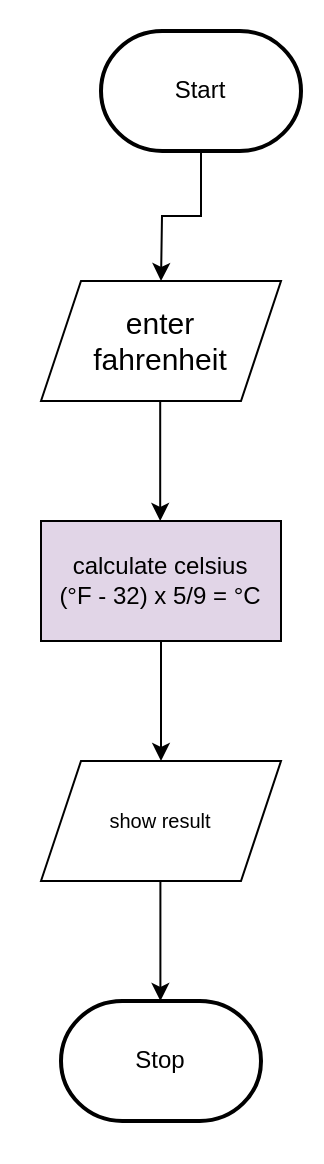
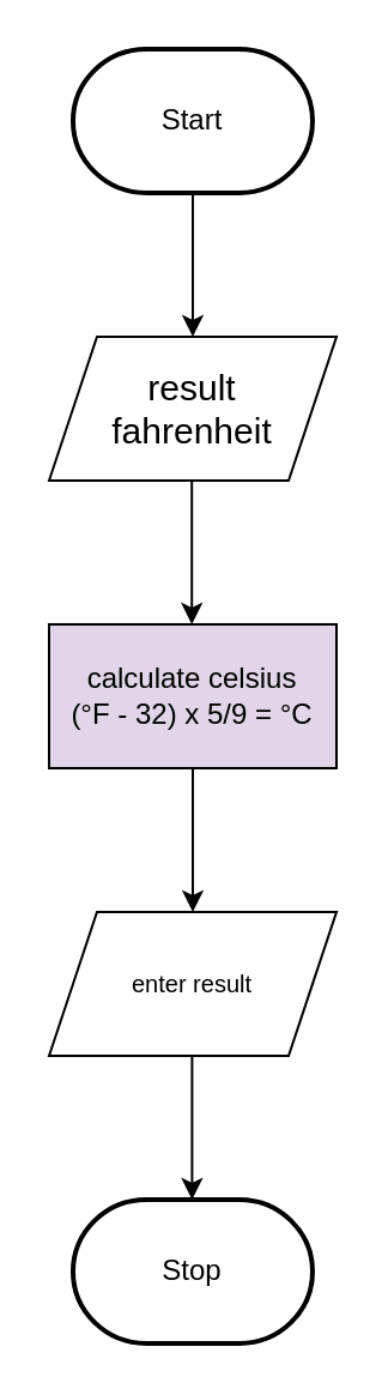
- <mxCell id="3" value="Start" style="strokeWidth=2;html=1;shape=mxgraph.flowchart.terminator;whiteSpace=wrap;" vertex="1" parent="1"><mxGeometry x="50" y="15" width="100" height="60" as="geometry" /></mxCell>
+ <mxCell id="3" value="Start" style="strokeWidth=2;html=1;shape=mxgraph.flowchart.terminator;whiteSpace=wrap;" vertex="1" parent="1"><mxGeometry x="30" y="20" width="100" height="60" as="geometry" /></mxCell>
- <mxCell id="9" value="&lt;font style=&quot;font-size: 15px;&quot;&gt;enter&lt;/font&gt;&lt;div&gt;&lt;font style=&quot;font-size: 15px;&quot;&gt;fahrenheit&lt;/font&gt;&lt;/div&gt;" style="shape=parallelogram;perimeter=parallelogramPerimeter;whiteSpace=wrap;html=1;fixedSize=1;strokeColor=#000000;" vertex="1" parent="1"><mxGeometry x="20" y="140" width="120" height="60" as="geometry" /></mxCell>
+ <mxCell id="9" value="&lt;font style=&quot;font-size: 15px;&quot;&gt;result&lt;/font&gt;&lt;div&gt;&lt;font style=&quot;font-size: 15px;&quot;&gt;fahrenheit&lt;/font&gt;&lt;/div&gt;" style="shape=parallelogram;perimeter=parallelogramPerimeter;whiteSpace=wrap;html=1;fixedSize=1;strokeColor=#000000;" vertex="1" parent="1"><mxGeometry x="20" y="140" width="120" height="60" as="geometry" /></mxCell>
- <mxCell id="10" value="&lt;span style=&quot;font-size: 10px;&quot;&gt;show result&lt;/span&gt;" style="shape=parallelogram;perimeter=parallelogramPerimeter;whiteSpace=wrap;html=1;fixedSize=1;" vertex="1" parent="1"><mxGeometry x="20" y="380" width="120" height="60" as="geometry" /></mxCell>
+ <mxCell id="10" value="&lt;span style=&quot;font-size: 10px;&quot;&gt;enter result&lt;/span&gt;" style="shape=parallelogram;perimeter=parallelogramPerimeter;whiteSpace=wrap;html=1;fixedSize=1;" vertex="1" parent="1"><mxGeometry x="20" y="380" width="120" height="60" as="geometry" /></mxCell>
